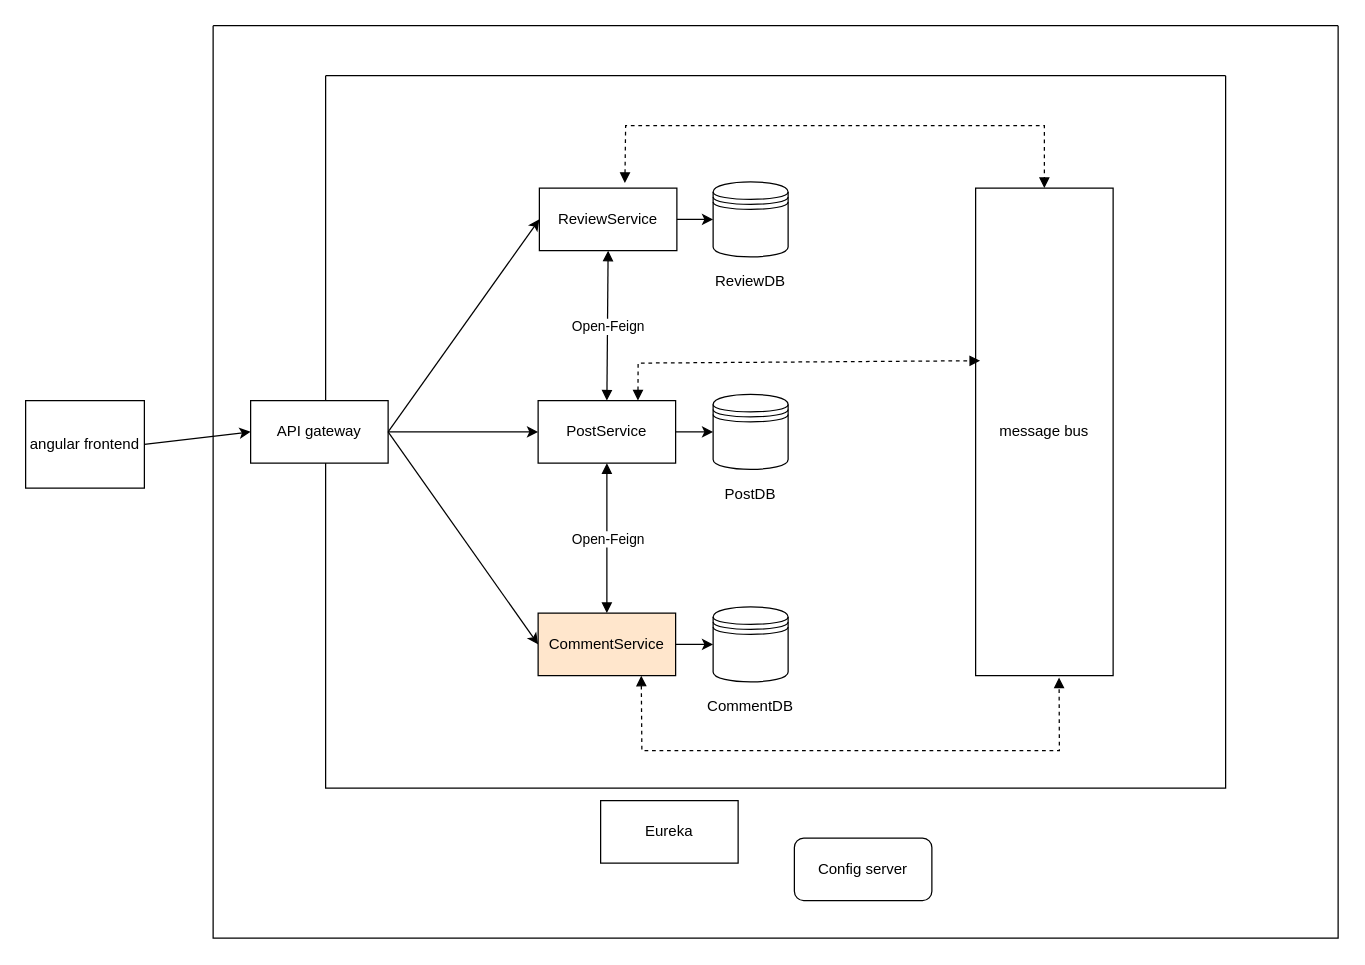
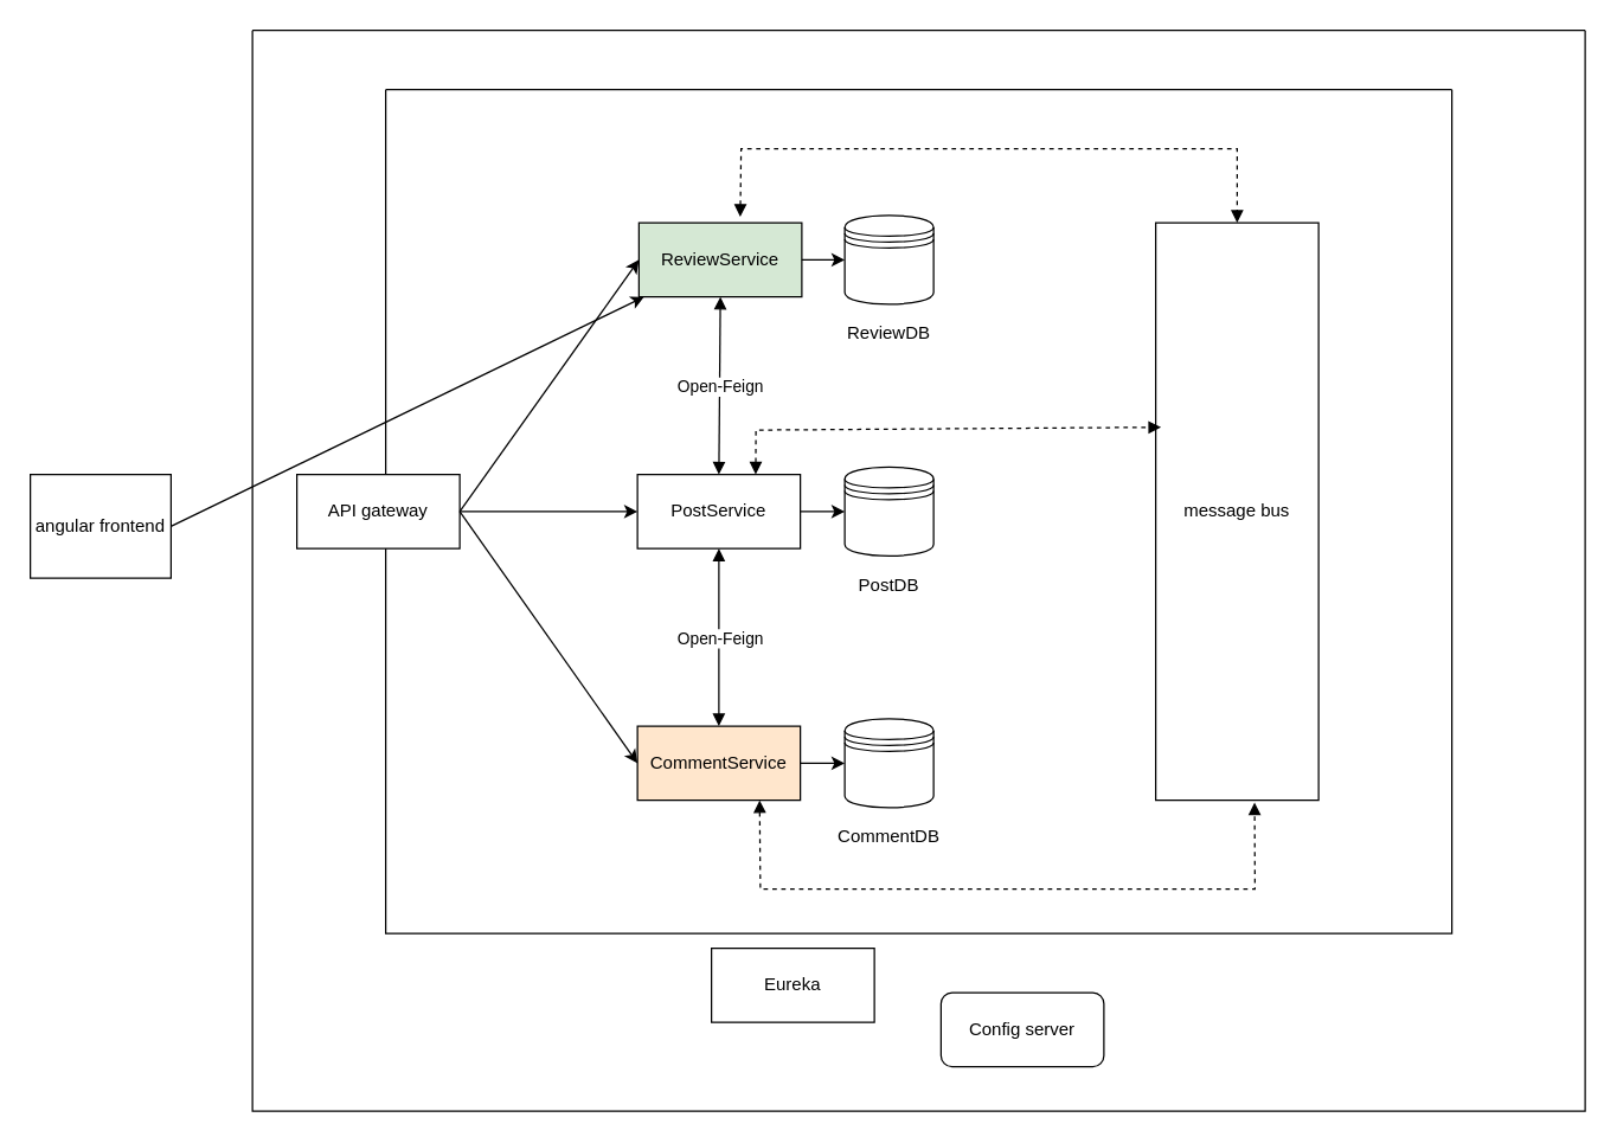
- <mxCell id="6" value="ReviewService" style="html=1;whiteSpace=wrap;" vertex="1" parent="1"><mxGeometry x="431" y="150" width="110" height="50" as="geometry" /></mxCell>
+ <mxCell id="6" value="ReviewService" style="html=1;whiteSpace=wrap;fillColor=#d5e8d4;" vertex="1" parent="1"><mxGeometry x="431" y="150" width="110" height="50" as="geometry" /></mxCell>
- <mxCell id="5" value="" style="endArrow=classic;html=1;rounded=0;exitX=1;exitY=0.5;exitDx=0;exitDy=0;entryX=0;entryY=0.5;entryDx=0;entryDy=0;" edge="1" parent="1" source="3" target="4"><mxGeometry width="50" height="50" relative="1" as="geometry"><mxPoint x="150" y="490" as="sourcePoint" /><mxPoint x="200" y="440" as="targetPoint" /></mxGeometry></mxCell>
+ <mxCell id="5" value="" style="endArrow=classic;html=1;rounded=0;exitX=1;exitY=0.5;exitDx=0;exitDy=0;" edge="1" parent="1" source="3" target="6"><mxGeometry width="50" height="50" relative="1" as="geometry"><mxPoint x="150" y="490" as="sourcePoint" /><mxPoint x="200" y="440" as="targetPoint" /></mxGeometry></mxCell>
